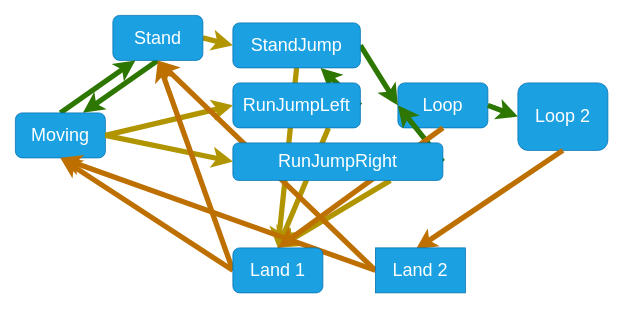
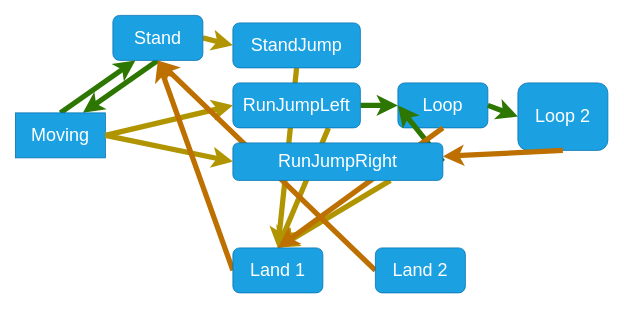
- <mxCell id="15" style="edgeStyle=none;html=1;exitX=1;exitY=0.5;exitDx=0;exitDy=0;entryX=0;entryY=0.5;entryDx=0;entryDy=0;fillColor=#60a917;strokeColor=#2D7600;strokeWidth=7;" edge="1" parent="1" source="24" target="12"><mxGeometry relative="1" as="geometry"><mxPoint x="490" y="150" as="sourcePoint" /><mxPoint x="540" y="150" as="targetPoint" /></mxGeometry></mxCell>
- <mxCell id="14" style="edgeStyle=none;html=1;exitX=1;exitY=0.5;exitDx=0;exitDy=0;fillColor=#60a917;strokeColor=#2D7600;strokeWidth=7;" edge="1" parent="1" source="25" target="24"><mxGeometry relative="1" as="geometry"><mxPoint x="150" y="190" as="sourcePoint" /><mxPoint x="320" y="150" as="targetPoint" /></mxGeometry></mxCell>
+ <mxCell id="14" style="edgeStyle=none;html=1;exitX=1;exitY=0.5;exitDx=0;exitDy=0;entryX=0;entryY=0.5;entryDx=0;entryDy=0;fillColor=#60a917;strokeColor=#2D7600;strokeWidth=7;" edge="1" parent="1" source="25" target="12"><mxGeometry relative="1" as="geometry"><mxPoint x="150" y="190" as="sourcePoint" /><mxPoint x="320" y="150" as="targetPoint" /></mxGeometry></mxCell>
- <mxCell id="9" value="Moving" style="rounded=1;whiteSpace=wrap;html=1;fontSize=24;fillColor=#1ba1e2;fontColor=#ffffff;strokeColor=#006EAF;" parent="1" vertex="1"><mxGeometry x="20" y="150" width="120" height="60" as="geometry" /></mxCell>
+ <mxCell id="9" value="Moving" style="whiteSpace=wrap;html=1;fontSize=24;fillColor=#1ba1e2;fontColor=#ffffff;strokeColor=#006EAF;rounded=0;" parent="1" vertex="1"><mxGeometry x="20" y="150" width="120" height="60" as="geometry" /></mxCell>
- <mxCell id="19" style="edgeStyle=none;html=1;exitX=0.5;exitY=1;exitDx=0;exitDy=0;entryX=0.45;entryY=0.033;entryDx=0;entryDy=0;fillColor=#f0a30a;strokeColor=#BD7000;strokeWidth=7;entryPerimeter=0;" edge="1" parent="1" source="13" target="28"><mxGeometry relative="1" as="geometry"><mxPoint x="760" y="180" as="sourcePoint" /><mxPoint x="380" y="380" as="targetPoint" /></mxGeometry></mxCell>
+ <mxCell id="19" style="edgeStyle=none;html=1;exitX=0.5;exitY=1;exitDx=0;exitDy=0;fillColor=#f0a30a;strokeColor=#BD7000;strokeWidth=7;" edge="1" parent="1" source="13" target="26"><mxGeometry relative="1" as="geometry"><mxPoint x="760" y="180" as="sourcePoint" /><mxPoint x="380" y="380" as="targetPoint" /></mxGeometry></mxCell>
- <mxCell id="23" style="edgeStyle=none;html=1;exitX=0;exitY=0.5;exitDx=0;exitDy=0;entryX=0.5;entryY=1;entryDx=0;entryDy=0;fillColor=#f0a30a;strokeColor=#BD7000;strokeWidth=7;" edge="1" parent="1" source="28" target="9"><mxGeometry relative="1" as="geometry"><mxPoint x="510" y="410" as="sourcePoint" /><mxPoint x="210" y="100" as="targetPoint" /></mxGeometry></mxCell>
- <mxCell id="22" style="edgeStyle=none;html=1;entryX=0.5;entryY=1;entryDx=0;entryDy=0;fillColor=#f0a30a;strokeColor=#BD7000;strokeWidth=7;exitX=0;exitY=0.5;exitDx=0;exitDy=0;" edge="1" parent="1" source="27" target="9"><mxGeometry relative="1" as="geometry"><mxPoint x="290" y="410" as="sourcePoint" /><mxPoint x="210" y="100" as="targetPoint" /></mxGeometry></mxCell>
- <mxCell id="28" value="Land 2" style="whiteSpace=wrap;html=1;fontSize=24;fillColor=#1ba1e2;fontColor=#ffffff;strokeColor=#006EAF;rounded=0;" vertex="1" parent="1"><mxGeometry x="500" y="330" width="120" height="60" as="geometry" /></mxCell>
+ <mxCell id="28" value="Land 2" style="rounded=1;whiteSpace=wrap;html=1;fontSize=24;fillColor=#1ba1e2;fontColor=#ffffff;strokeColor=#006EAF;" vertex="1" parent="1"><mxGeometry x="500" y="330" width="120" height="60" as="geometry" /></mxCell>
